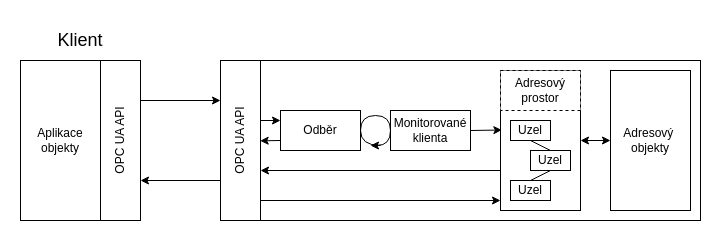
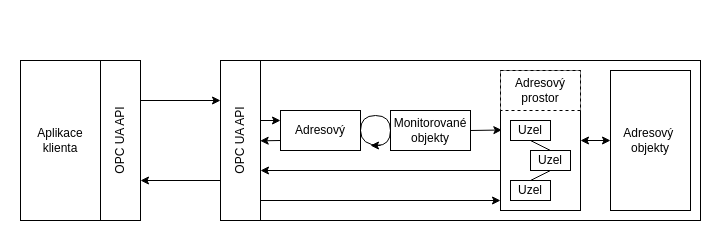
- <mxCell id="4" value="&lt;font style=&quot;font-size: 18px&quot;&gt;Klient&lt;/font&gt;" style="text;html=1;strokeColor=none;fillColor=none;align=center;verticalAlign=middle;whiteSpace=wrap;rounded=0;" vertex="1" parent="1"><mxGeometry x="20" y="20" width="120" height="40" as="geometry" /></mxCell>
- <mxCell id="8" value="Odběr" style="rounded=0;whiteSpace=wrap;html=1;" vertex="1" parent="1"><mxGeometry x="280" y="110" width="80" height="40" as="geometry" /></mxCell>
+ <mxCell id="8" value="Adresový" style="rounded=0;whiteSpace=wrap;html=1;" vertex="1" parent="1"><mxGeometry x="280" y="110" width="80" height="40" as="geometry" /></mxCell>
- <mxCell id="7" value="Monitorované klienta" style="rounded=0;whiteSpace=wrap;html=1;" vertex="1" parent="1"><mxGeometry x="390" y="110" width="80" height="40" as="geometry" /></mxCell>
+ <mxCell id="7" value="Monitorované objekty" style="rounded=0;whiteSpace=wrap;html=1;" vertex="1" parent="1"><mxGeometry x="390" y="110" width="80" height="40" as="geometry" /></mxCell>
- <mxCell id="23" value="Aplikace objekty" style="rounded=0;whiteSpace=wrap;html=1;" vertex="1" parent="1"><mxGeometry x="20" y="60" width="80" height="160" as="geometry" /></mxCell>
+ <mxCell id="23" value="Aplikace klienta" style="rounded=0;whiteSpace=wrap;html=1;" vertex="1" parent="1"><mxGeometry x="20" y="60" width="80" height="160" as="geometry" /></mxCell>
